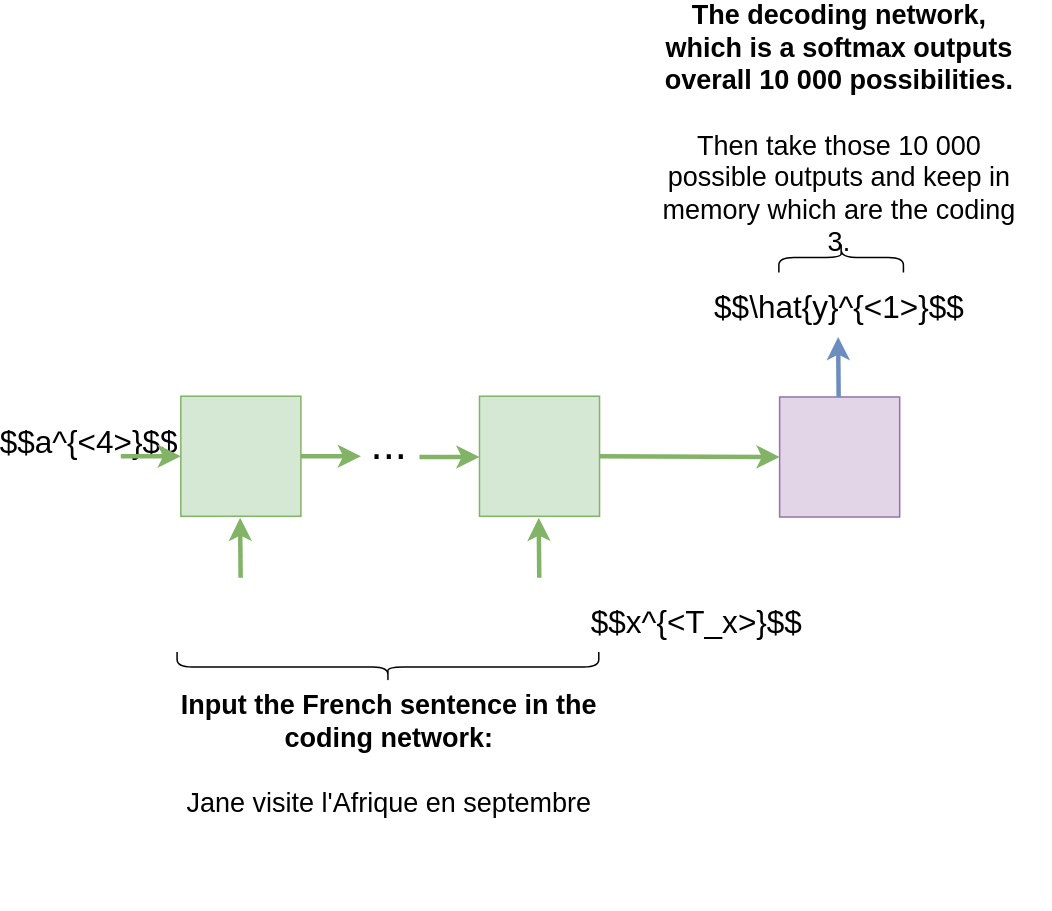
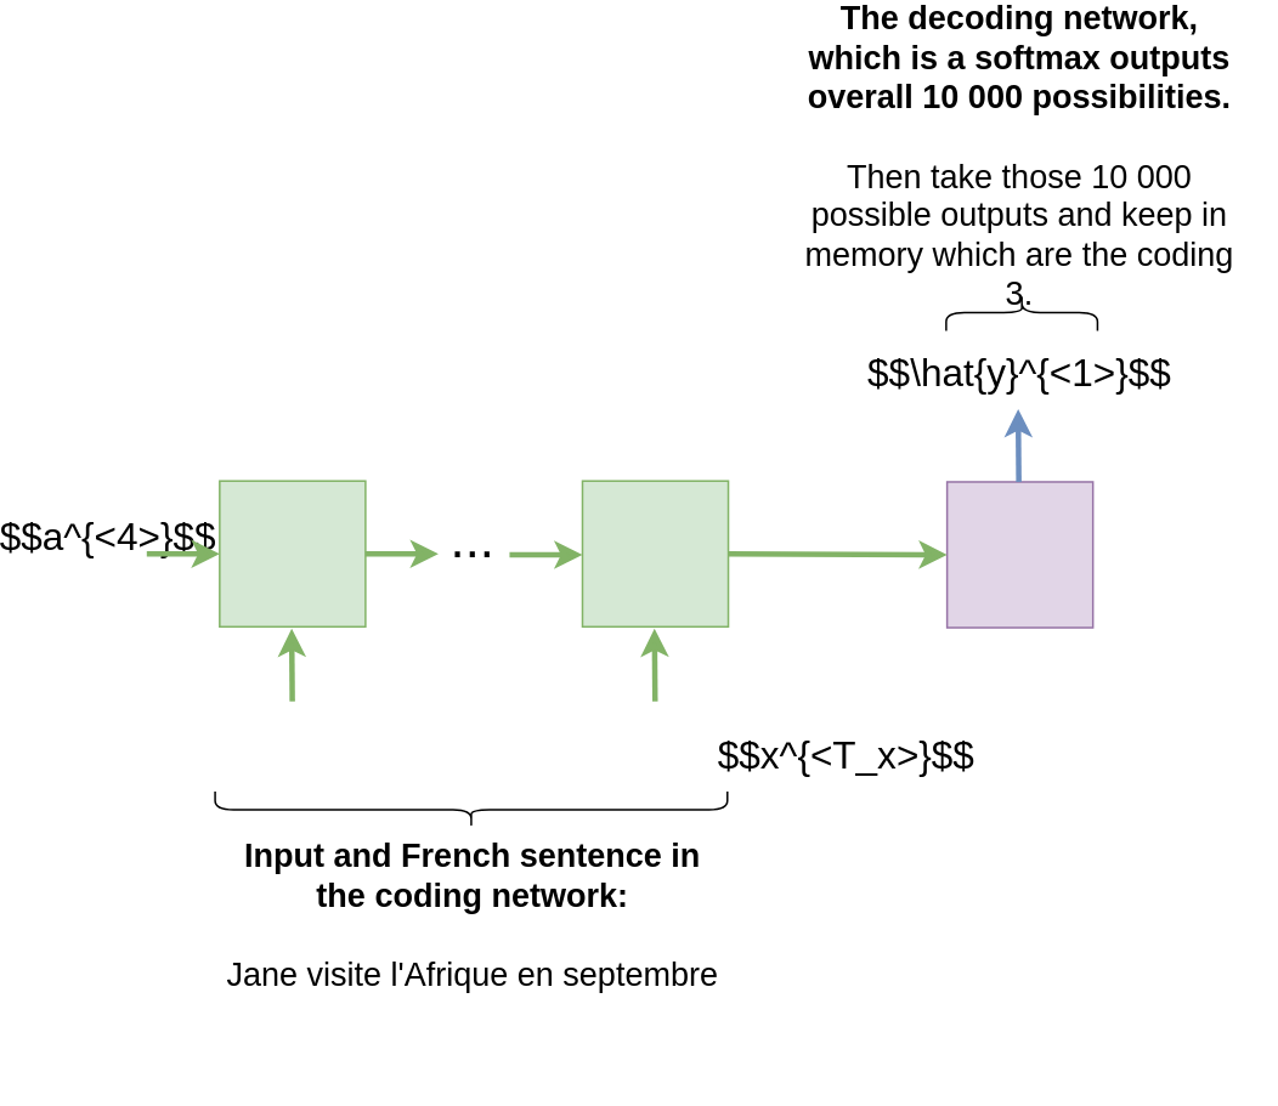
- <mxCell id="19" value="&lt;font style=&quot;font-size: 18px;&quot;&gt;&lt;b style=&quot;font-size: 18px;&quot;&gt;Input the French sentence in the coding network:&lt;br style=&quot;font-size: 18px;&quot;&gt;&lt;/b&gt;&lt;br style=&quot;font-size: 18px;&quot;&gt;Jane visite l'Afrique en septembre&lt;/font&gt;&lt;br style=&quot;font-size: 18px;&quot;&gt;" style="text;html=1;strokeColor=none;fillColor=none;align=center;verticalAlign=middle;whiteSpace=wrap;rounded=0;fontSize=18;" parent="1" vertex="1"><mxGeometry x="100" y="423.5" width="280" height="139" as="geometry" /></mxCell>
+ <mxCell id="19" value="&lt;font style=&quot;font-size: 18px;&quot;&gt;&lt;b style=&quot;font-size: 18px;&quot;&gt;Input and French sentence in the coding network:&lt;br style=&quot;font-size: 18px;&quot;&gt;&lt;/b&gt;&lt;br style=&quot;font-size: 18px;&quot;&gt;Jane visite l'Afrique en septembre&lt;/font&gt;&lt;br style=&quot;font-size: 18px;&quot;&gt;" style="text;html=1;strokeColor=none;fillColor=none;align=center;verticalAlign=middle;whiteSpace=wrap;rounded=0;fontSize=18;" parent="1" vertex="1"><mxGeometry x="100" y="423.5" width="280" height="139" as="geometry" /></mxCell>
